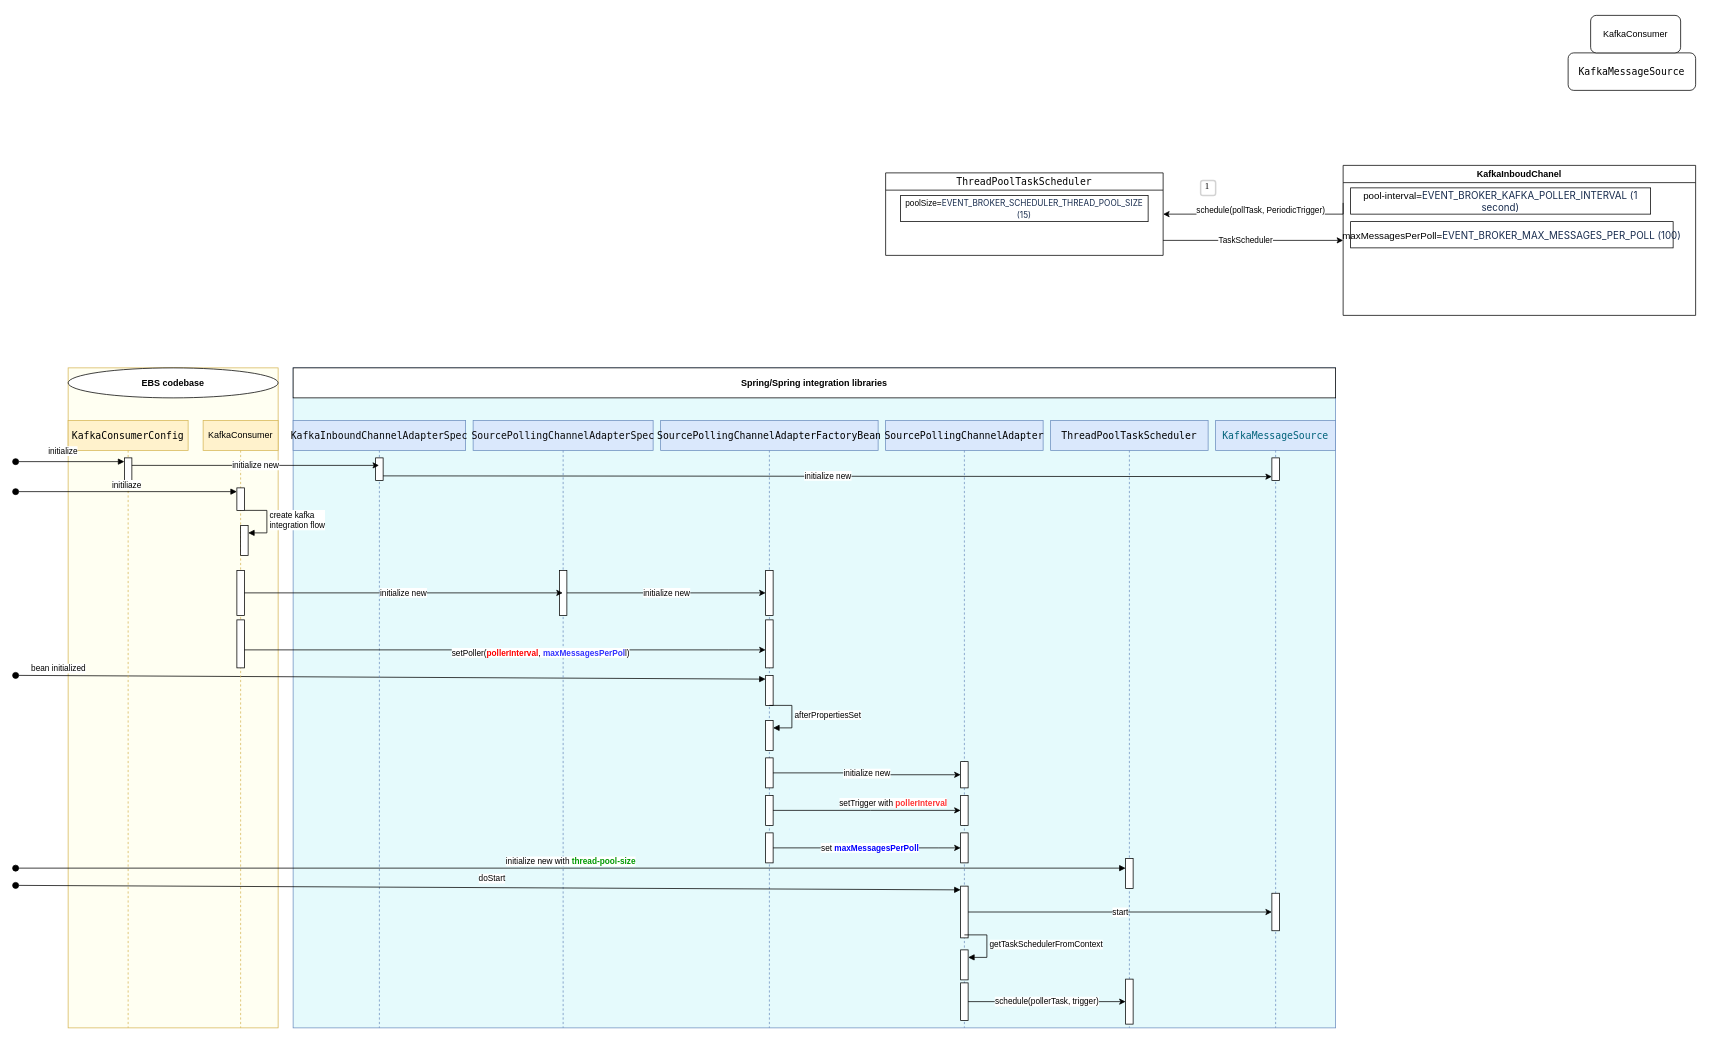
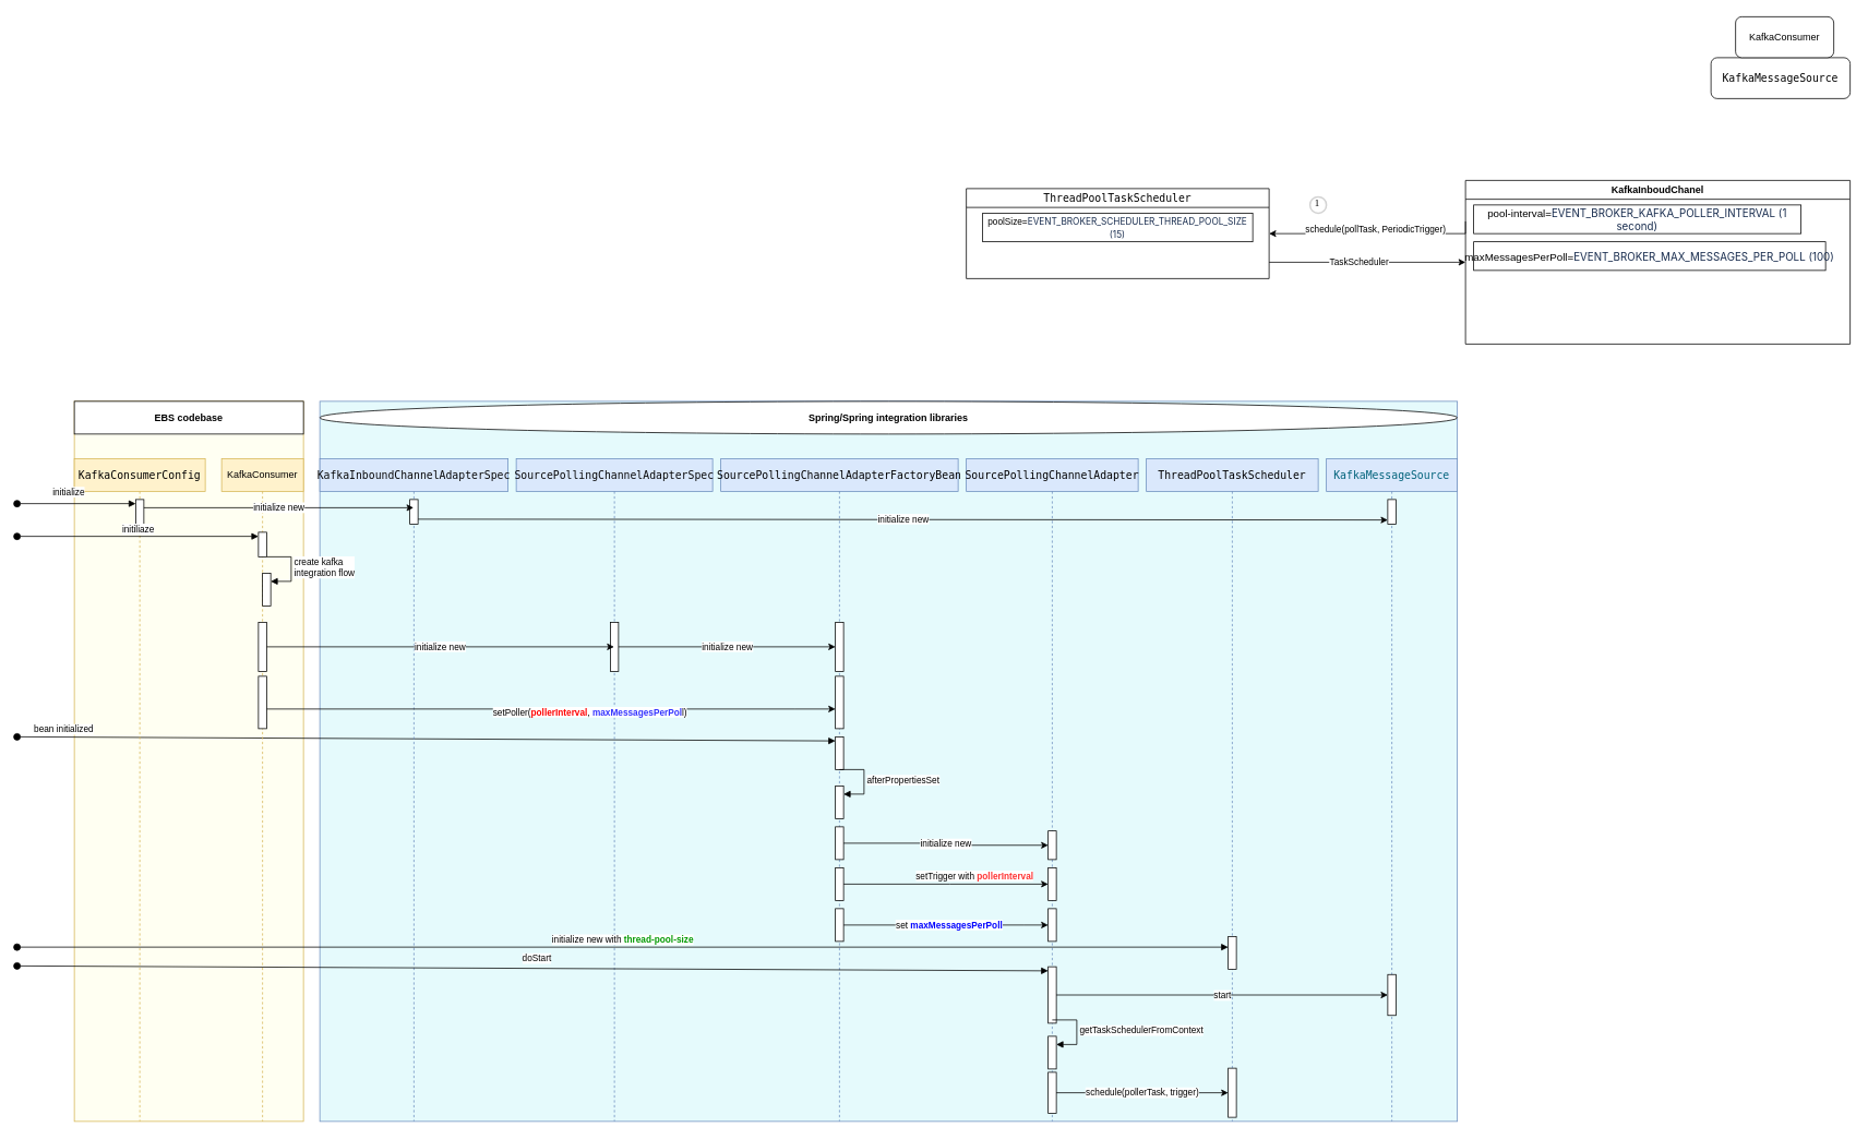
- <mxCell id="13" value="1" style="whiteSpace=wrap;html=1;aspect=fixed;strokeWidth=2;fontFamily=Tahoma;spacingBottom=4;spacingRight=2;strokeColor=#d3d3d3;rounded=1;" parent="1" vertex="1"><mxGeometry x="1600" y="240" width="20" height="20" as="geometry" /></mxCell>
+ <mxCell id="13" value="1" style="ellipse;whiteSpace=wrap;html=1;aspect=fixed;strokeWidth=2;fontFamily=Tahoma;spacingBottom=4;spacingRight=2;strokeColor=#d3d3d3;" parent="1" vertex="1"><mxGeometry x="1600" y="240" width="20" height="20" as="geometry" /></mxCell>
- <mxCell id="64" value="&lt;b&gt;EBS codebase&lt;/b&gt;" style="ellipse;whiteSpace=wrap;html=1;" vertex="1" parent="1"><mxGeometry x="90" y="490" width="280" height="40" as="geometry" /></mxCell>
+ <mxCell id="64" value="&lt;b&gt;EBS codebase&lt;/b&gt;" style="rounded=0;whiteSpace=wrap;html=1;" vertex="1" parent="1"><mxGeometry x="90" y="490" width="280" height="40" as="geometry" /></mxCell>
- <mxCell id="65" value="Spring/Spring integration libraries" style="rounded=0;whiteSpace=wrap;html=1;fontStyle=1" vertex="1" parent="1"><mxGeometry x="390" y="490" width="1390" height="40" as="geometry" /></mxCell>
+ <mxCell id="65" value="Spring/Spring integration libraries" style="ellipse;whiteSpace=wrap;html=1;fontStyle=1;" vertex="1" parent="1"><mxGeometry x="390" y="490" width="1390" height="40" as="geometry" /></mxCell>
